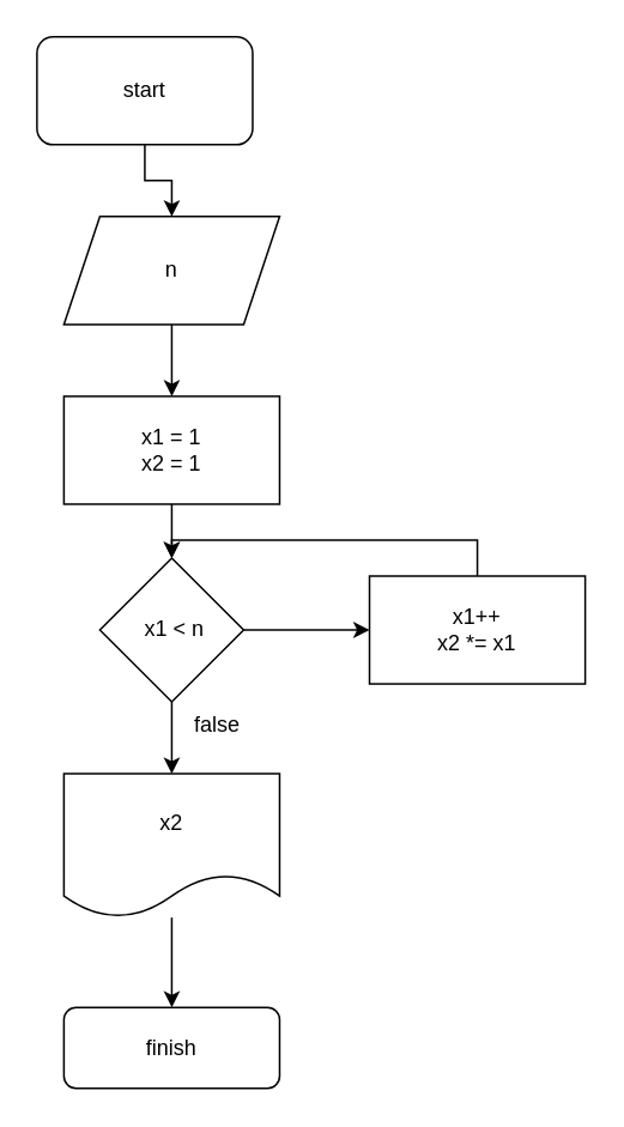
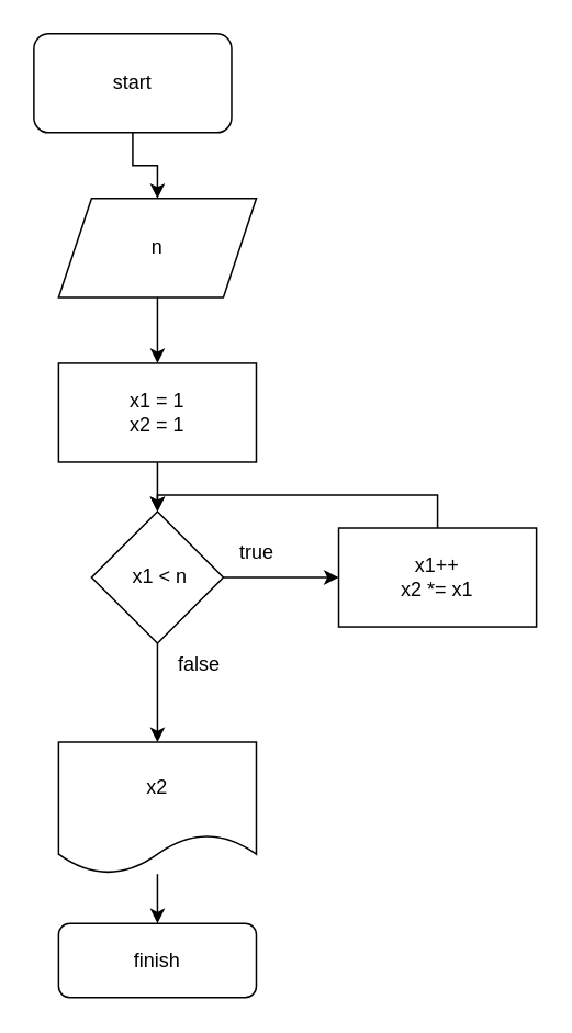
+ <mxCell id="13" value="true" style="text;html=1;align=center;verticalAlign=middle;resizable=0;points=[];autosize=1;strokeColor=none;fillColor=none;" vertex="1" parent="1"><mxGeometry x="135" y="320" width="40" height="30" as="geometry" /></mxCell>
- <mxCell id="15" value="x2" style="shape=document;whiteSpace=wrap;html=1;boundedLbl=1;rounded=0;" vertex="1" parent="1"><mxGeometry x="35" y="430" width="120" height="80" as="geometry" /></mxCell>
+ <mxCell id="15" value="x2" style="shape=document;whiteSpace=wrap;html=1;boundedLbl=1;rounded=0;" vertex="1" parent="1"><mxGeometry x="35" y="450" width="120" height="80" as="geometry" /></mxCell>
